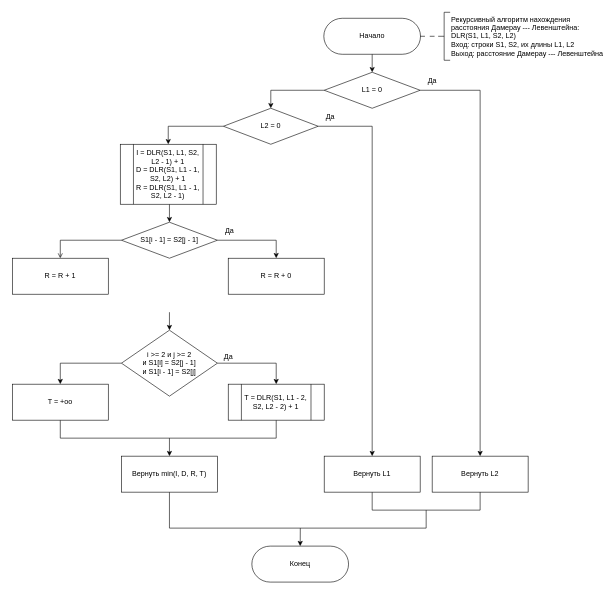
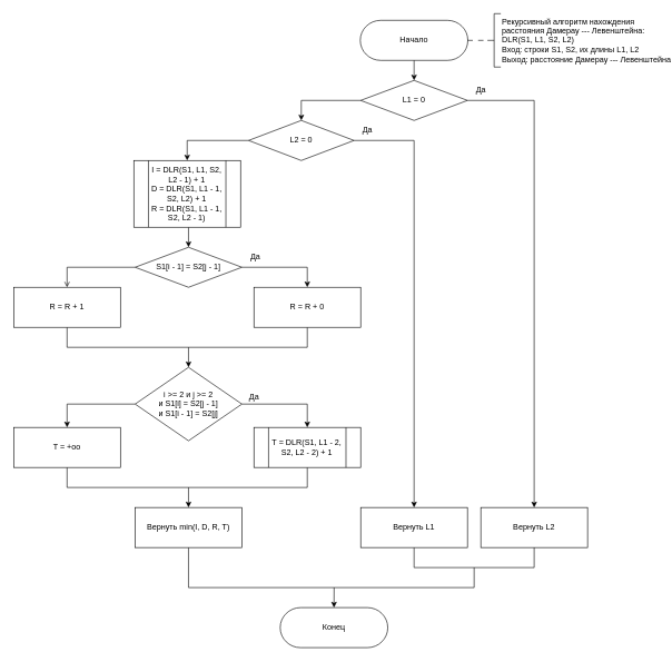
+ <mxCell id="15" style="edgeStyle=orthogonalEdgeStyle;rounded=0;orthogonalLoop=1;jettySize=auto;html=1;exitX=0.5;exitY=1;exitDx=0;exitDy=0;entryX=0.5;entryY=1;entryDx=0;entryDy=0;endArrow=none;endFill=0;" edge="1" parent="1" source="16" target="17"><mxGeometry relative="1" as="geometry"><Array as="points"><mxPoint x="100" y="520" /><mxPoint x="460" y="520" /></Array></mxGeometry></mxCell>
